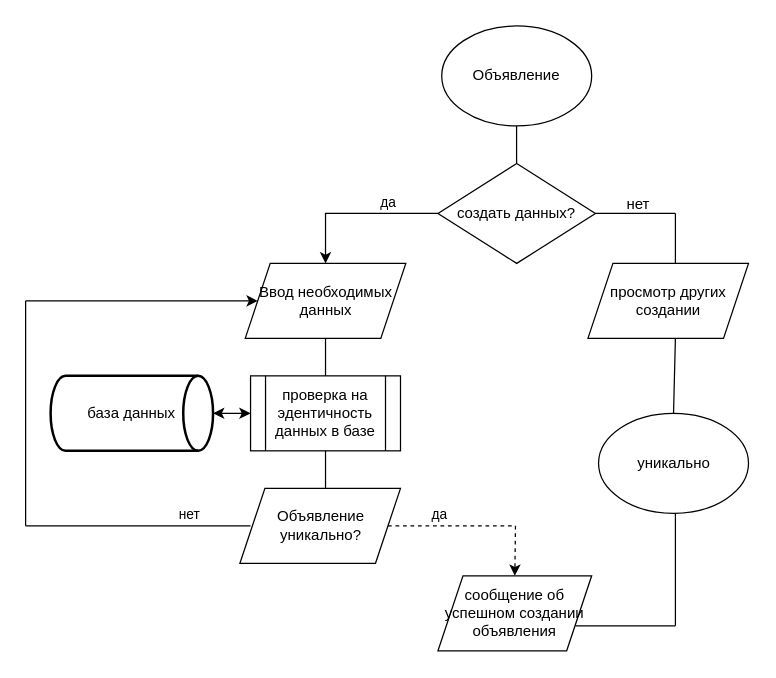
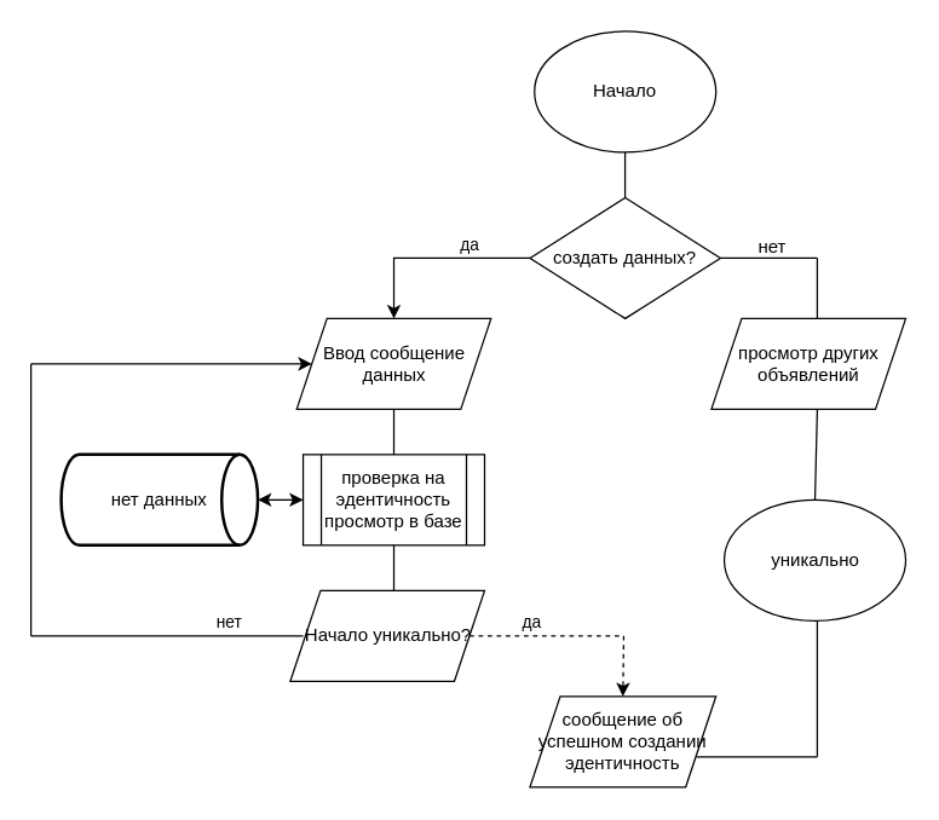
- <mxCell id="27" value="Объявление" style="ellipse;whiteSpace=wrap;html=1;" vertex="1" parent="1"><mxGeometry x="353" y="20" width="120" height="80" as="geometry" /></mxCell>
+ <mxCell id="27" value="Начало" style="ellipse;whiteSpace=wrap;html=1;" vertex="1" parent="1"><mxGeometry x="353" y="20" width="120" height="80" as="geometry" /></mxCell>
- <mxCell id="4" value="Ввод необходимых данных" style="shape=parallelogram;perimeter=parallelogramPerimeter;whiteSpace=wrap;html=1;fixedSize=1;" vertex="1" parent="1"><mxGeometry x="195.75" y="210" width="128.5" height="60" as="geometry" /></mxCell>
+ <mxCell id="4" value="Ввод сообщение данных" style="shape=parallelogram;perimeter=parallelogramPerimeter;whiteSpace=wrap;html=1;fixedSize=1;" vertex="1" parent="1"><mxGeometry x="195.75" y="210" width="128.5" height="60" as="geometry" /></mxCell>
- <mxCell id="21" value="просмотр других создании" style="shape=parallelogram;perimeter=parallelogramPerimeter;whiteSpace=wrap;html=1;fixedSize=1;" vertex="1" parent="1"><mxGeometry x="470" y="210" width="128.5" height="60" as="geometry" /></mxCell>
+ <mxCell id="21" value="просмотр других объявлений" style="shape=parallelogram;perimeter=parallelogramPerimeter;whiteSpace=wrap;html=1;fixedSize=1;" vertex="1" parent="1"><mxGeometry x="470" y="210" width="128.5" height="60" as="geometry" /></mxCell>
- <mxCell id="9" value="база данных" style="strokeWidth=2;html=1;shape=mxgraph.flowchart.direct_data;whiteSpace=wrap;" vertex="1" parent="1"><mxGeometry x="40" y="300" width="130" height="60" as="geometry" /></mxCell>
+ <mxCell id="9" value="нет данных" style="strokeWidth=2;html=1;shape=mxgraph.flowchart.direct_data;whiteSpace=wrap;" vertex="1" parent="1"><mxGeometry x="40" y="300" width="130" height="60" as="geometry" /></mxCell>
- <mxCell id="7" value="проверка на эдентичность данных в базе" style="shape=process;whiteSpace=wrap;html=1;backgroundOutline=1;strokeColor=default;" vertex="1" parent="1"><mxGeometry x="200" y="300" width="120" height="60" as="geometry" /></mxCell>
+ <mxCell id="7" value="проверка на эдентичность просмотр в базе" style="shape=process;whiteSpace=wrap;html=1;backgroundOutline=1;strokeColor=default;" vertex="1" parent="1"><mxGeometry x="200" y="300" width="120" height="60" as="geometry" /></mxCell>
- <mxCell id="14" value="Объявление уникально?" style="shape=parallelogram;perimeter=parallelogramPerimeter;whiteSpace=wrap;html=1;fixedSize=1;" vertex="1" parent="1"><mxGeometry x="191.5" y="390" width="128.5" height="60" as="geometry" /></mxCell>
+ <mxCell id="14" value="Начало уникально?" style="shape=parallelogram;perimeter=parallelogramPerimeter;whiteSpace=wrap;html=1;fixedSize=1;" vertex="1" parent="1"><mxGeometry x="191.5" y="390" width="128.5" height="60" as="geometry" /></mxCell>
- <mxCell id="18" value="сообщение об успешном создании объявления" style="shape=parallelogram;perimeter=parallelogramPerimeter;whiteSpace=wrap;html=1;fixedSize=1;" vertex="1" parent="1"><mxGeometry x="350" y="460" width="123" height="60" as="geometry" /></mxCell>
+ <mxCell id="18" value="сообщение об успешном создании эдентичность" style="shape=parallelogram;perimeter=parallelogramPerimeter;whiteSpace=wrap;html=1;fixedSize=1;" vertex="1" parent="1"><mxGeometry x="350" y="460" width="123" height="60" as="geometry" /></mxCell>
